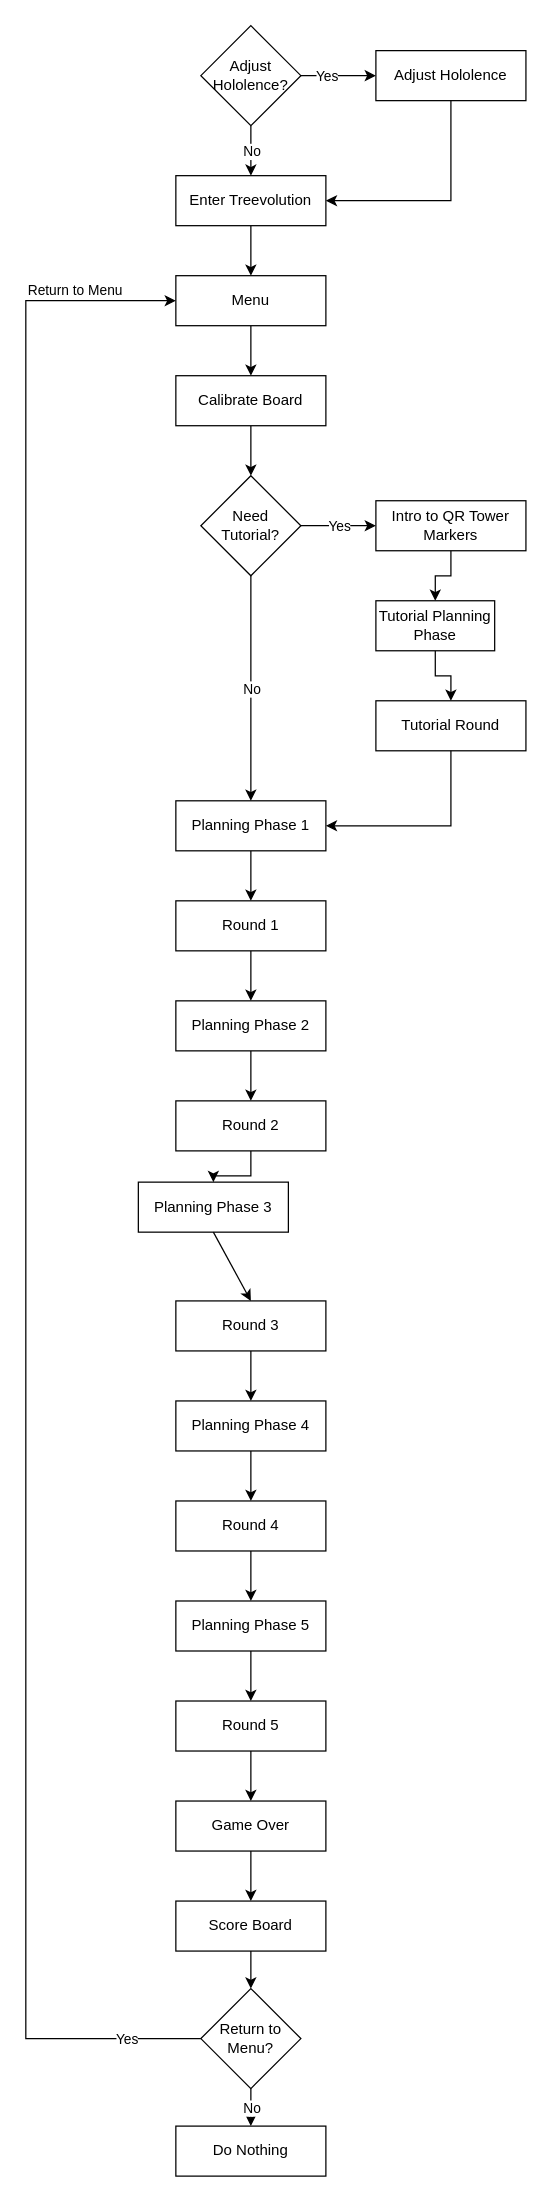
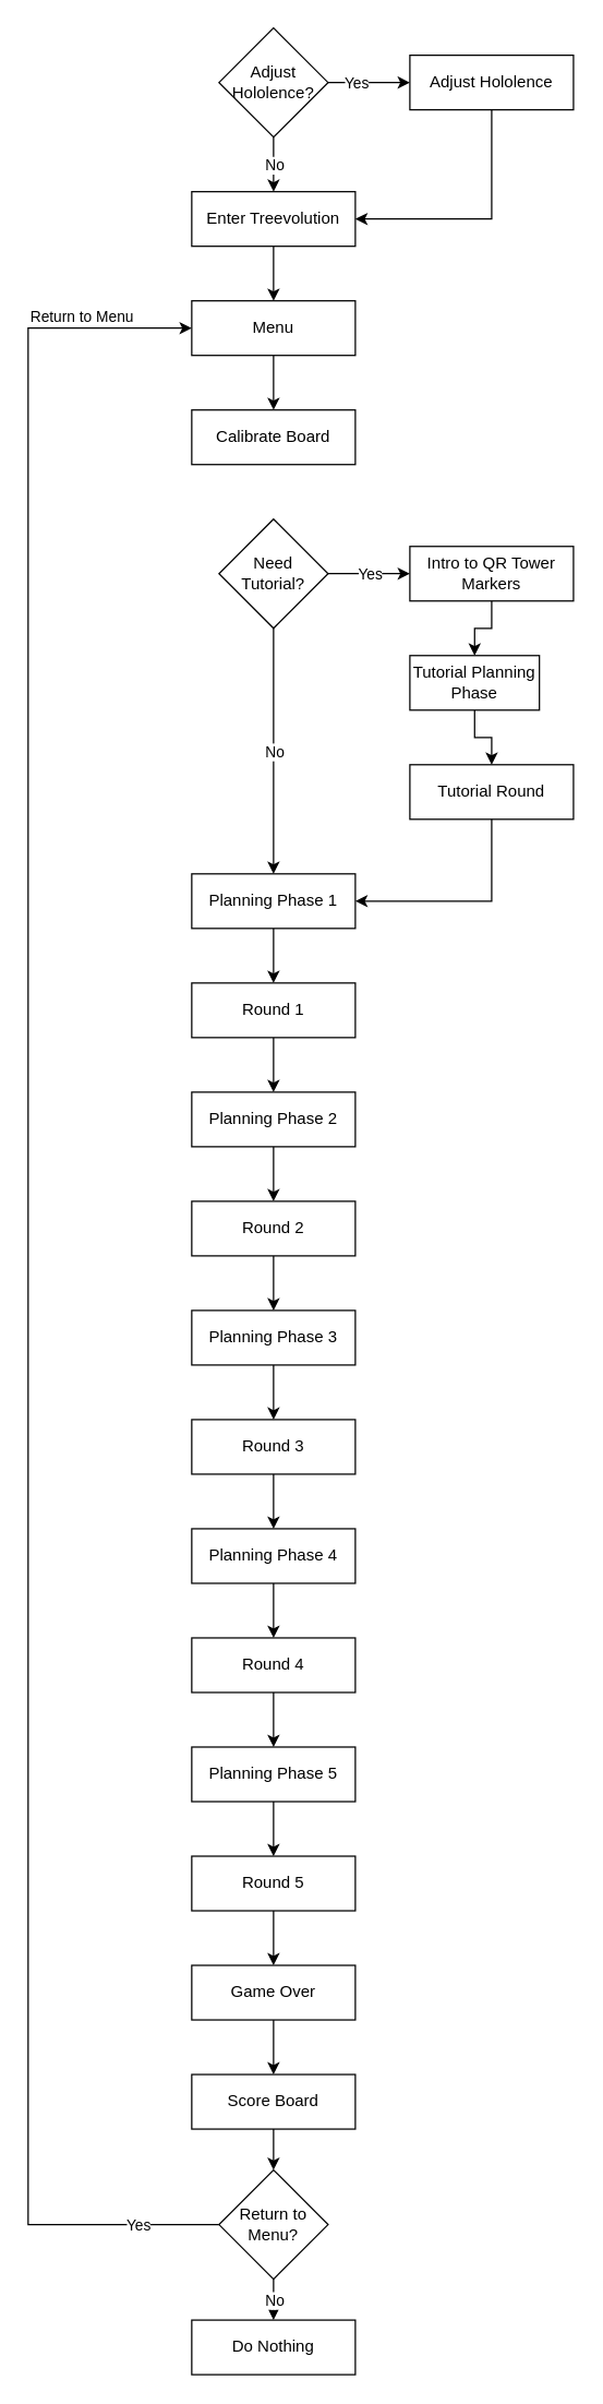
- <mxCell id="12" value="" style="edgeStyle=orthogonalEdgeStyle;rounded=0;orthogonalLoop=1;jettySize=auto;html=1;" edge="1" parent="1" source="13" target="14"><mxGeometry relative="1" as="geometry" /></mxCell>
- <mxCell id="31" value="Planning Phase 3" style="whiteSpace=wrap;html=1;rounded=0;" vertex="1" parent="1"><mxGeometry x="110" y="945" width="120" height="40" as="geometry" /></mxCell>
+ <mxCell id="31" value="Planning Phase 3" style="whiteSpace=wrap;html=1;rounded=0;" vertex="1" parent="1"><mxGeometry x="140" y="960" width="120" height="40" as="geometry" /></mxCell>
